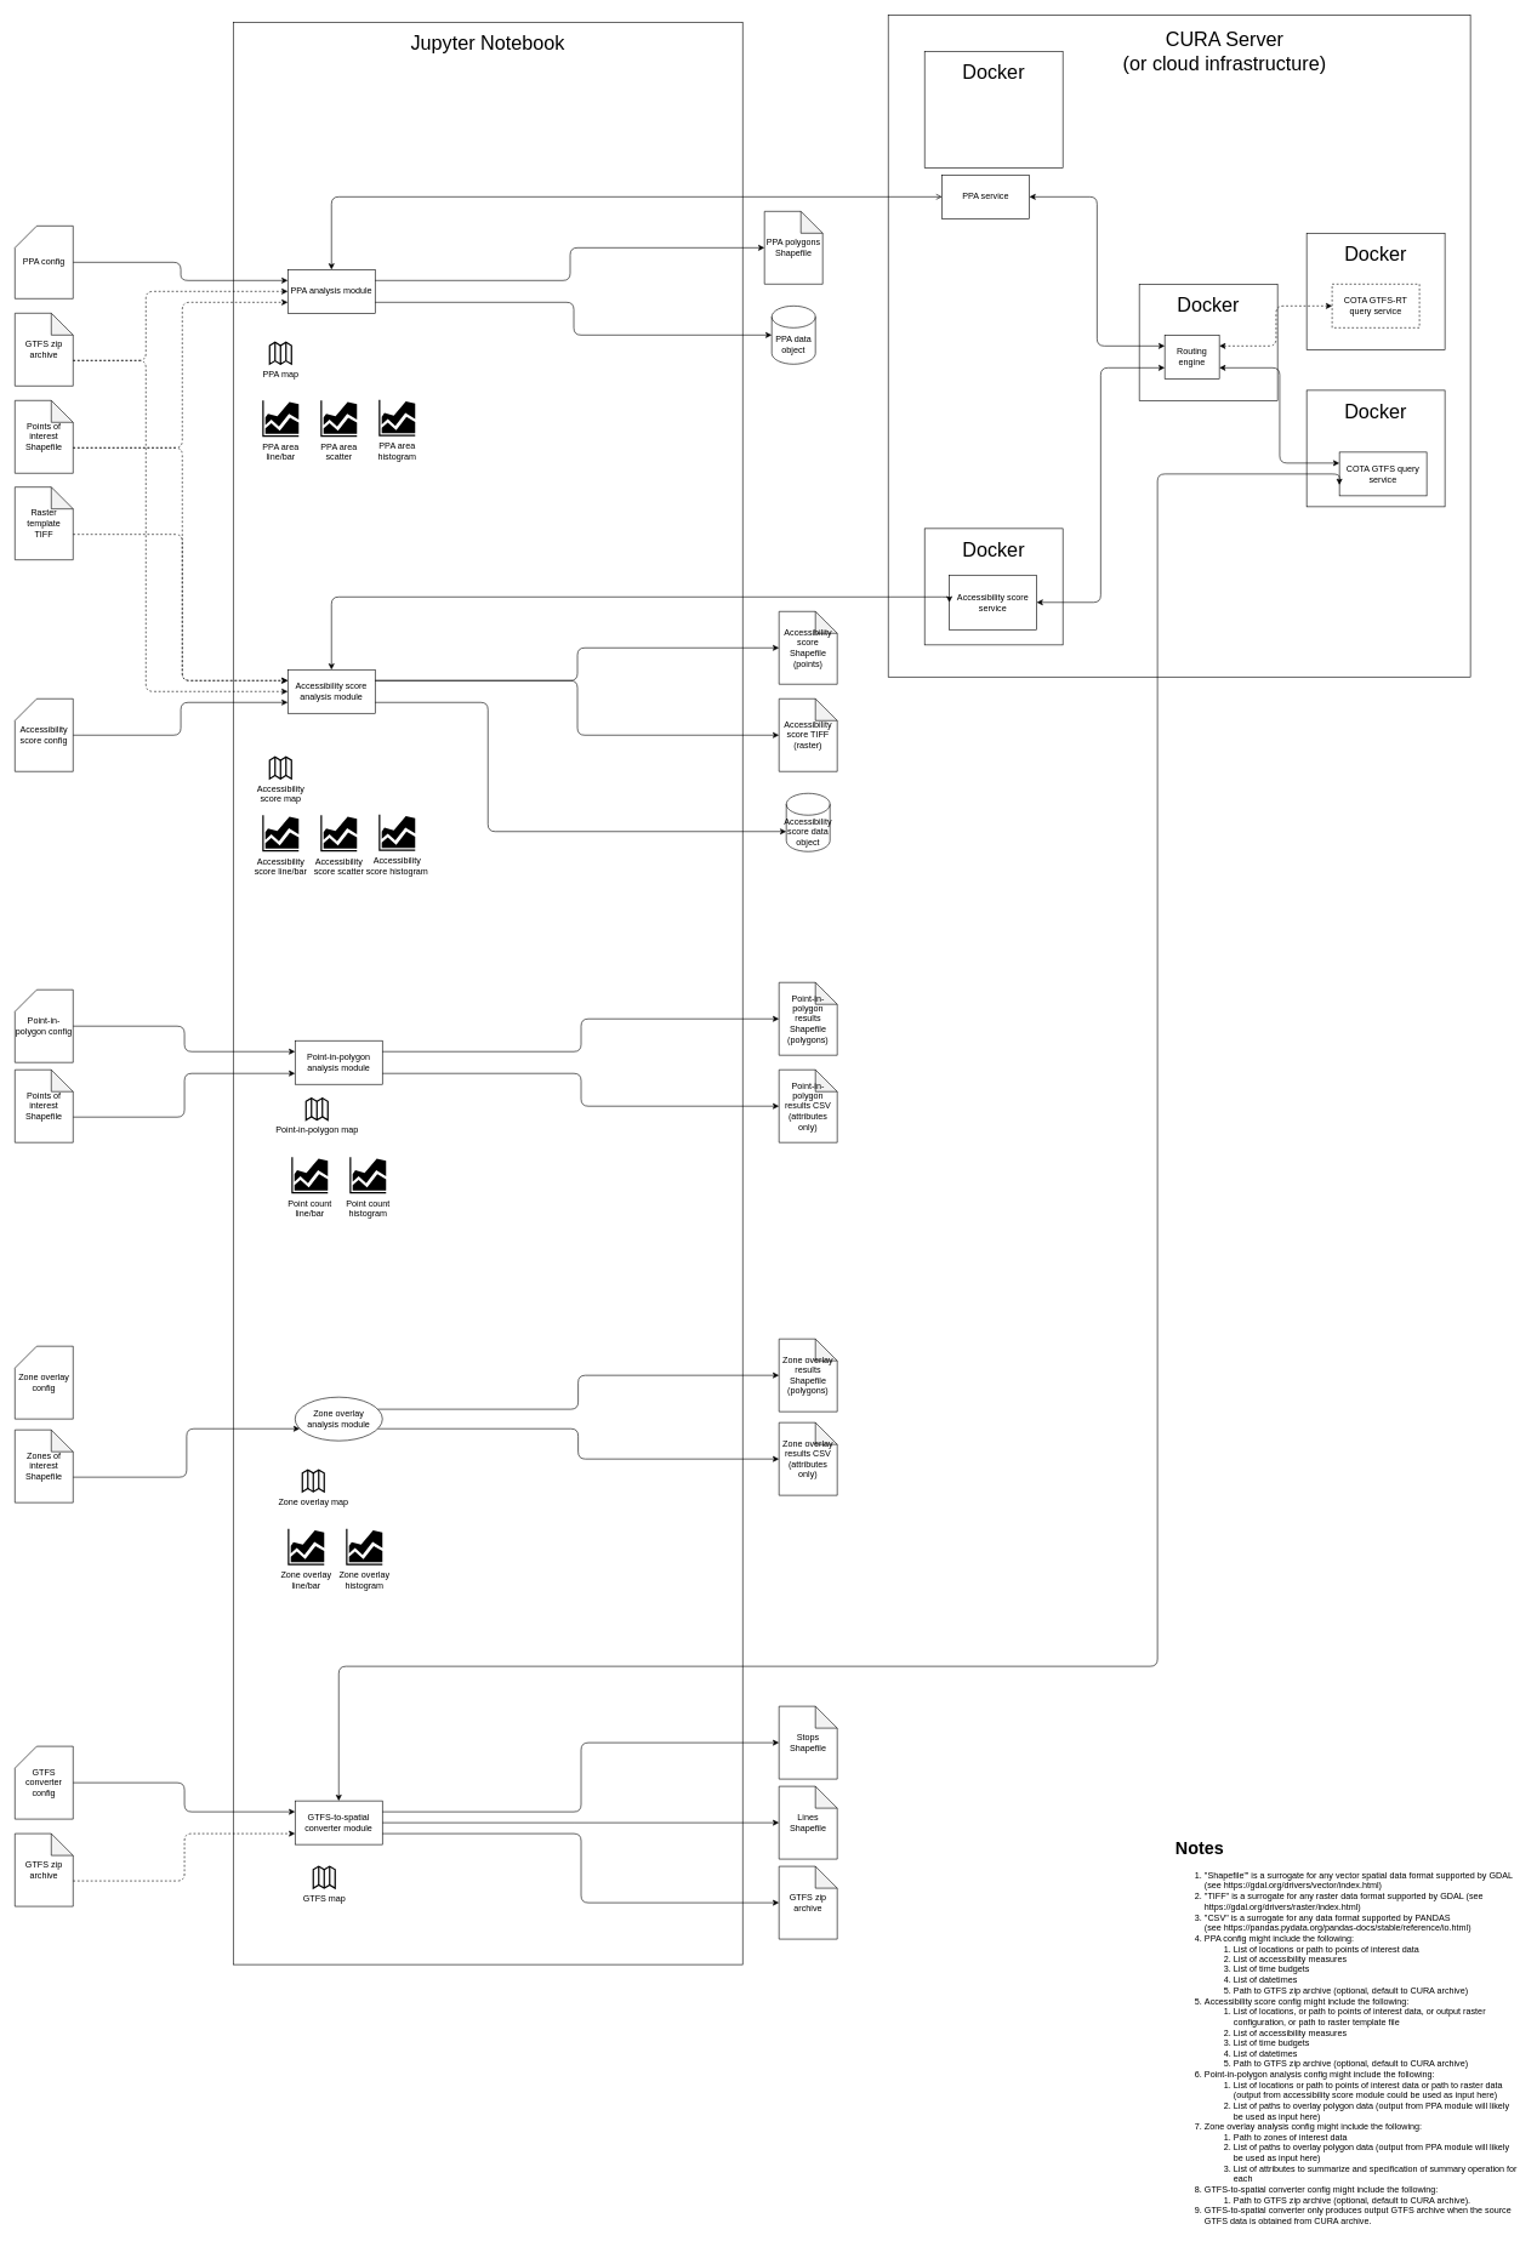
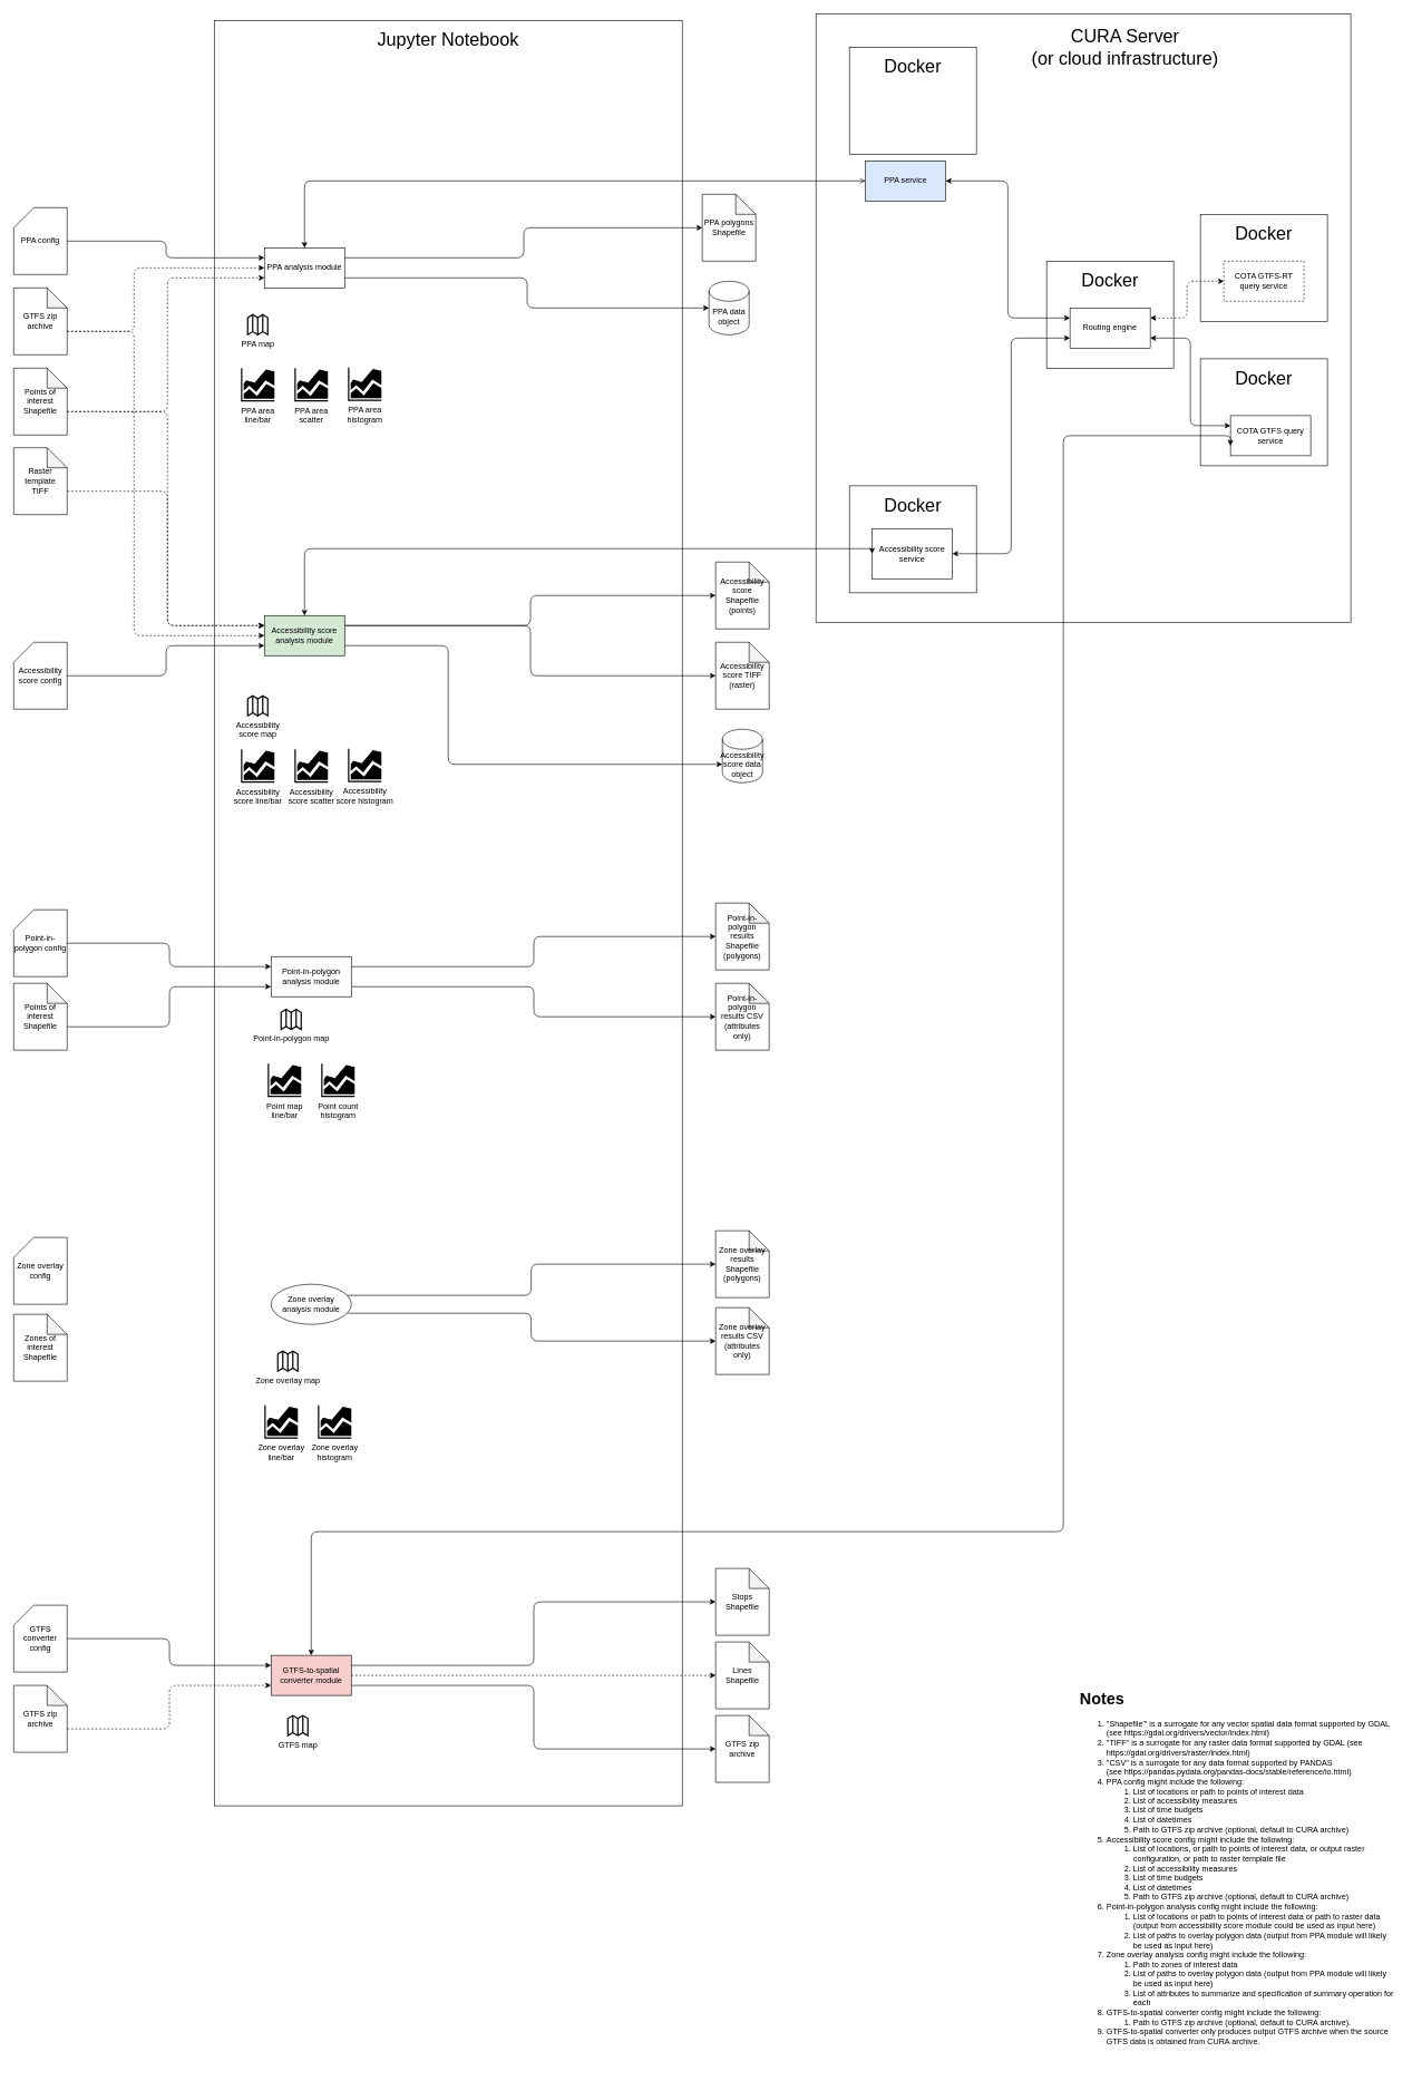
- <mxCell id="19" value="PPA service" style="rounded=0;whiteSpace=wrap;html=1;" vertex="1" parent="17"><mxGeometry x="1294" y="240" width="120" height="60" as="geometry" /></mxCell>
+ <mxCell id="19" value="PPA service" style="rounded=0;whiteSpace=wrap;html=1;fillColor=#dae8fc;" vertex="1" parent="17"><mxGeometry x="1294" y="240" width="120" height="60" as="geometry" /></mxCell>
- <mxCell id="20" value="Routing engine" style="rounded=0;whiteSpace=wrap;html=1;" vertex="1" parent="17"><mxGeometry x="1600" y="460" width="75" height="60" as="geometry" /></mxCell>
+ <mxCell id="20" value="Routing engine" style="rounded=0;whiteSpace=wrap;html=1;" vertex="1" parent="17"><mxGeometry x="1600" y="460" width="120" height="60" as="geometry" /></mxCell>
- <mxCell id="21" value="Accessibility score analysis module" style="rounded=0;whiteSpace=wrap;html=1;" vertex="1" parent="17"><mxGeometry x="395" y="920" width="120" height="60" as="geometry" /></mxCell>
+ <mxCell id="21" value="Accessibility score analysis module" style="rounded=0;whiteSpace=wrap;html=1;fillColor=#d5e8d4;" vertex="1" parent="17"><mxGeometry x="395" y="920" width="120" height="60" as="geometry" /></mxCell>
- <mxCell id="47" value="Point count &lt;br&gt;line/bar" style="sketch=0;aspect=fixed;pointerEvents=1;shadow=0;dashed=0;html=1;strokeColor=none;labelPosition=center;verticalLabelPosition=bottom;verticalAlign=top;align=center;fillColor=#000000;shape=mxgraph.mscae.general.graph" vertex="1" parent="17"><mxGeometry x="400" y="1590" width="50" height="50" as="geometry" /></mxCell>
+ <mxCell id="47" value="Point map &lt;br&gt;line/bar" style="sketch=0;aspect=fixed;pointerEvents=1;shadow=0;dashed=0;html=1;strokeColor=none;labelPosition=center;verticalLabelPosition=bottom;verticalAlign=top;align=center;fillColor=#000000;shape=mxgraph.mscae.general.graph" vertex="1" parent="17"><mxGeometry x="400" y="1590" width="50" height="50" as="geometry" /></mxCell>
- <mxCell id="86" value="" style="edgeStyle=elbowEdgeStyle;elbow=horizontal;endArrow=classic;html=1;exitX=0;exitY=0;exitDx=80;exitDy=65;exitPerimeter=0;entryX=0;entryY=0.75;entryDx=0;entryDy=0;" edge="1" parent="17" source="85" target="51"><mxGeometry width="50" height="50" relative="1" as="geometry"><mxPoint x="75" y="1995" as="sourcePoint" /><mxPoint x="380" y="1935" as="targetPoint" /></mxGeometry></mxCell>
- <mxCell id="24" value="GTFS-to-spatial converter module" style="rounded=0;whiteSpace=wrap;html=1;" vertex="1" parent="17"><mxGeometry x="405" y="2475" width="120" height="60" as="geometry" /></mxCell>
+ <mxCell id="24" value="GTFS-to-spatial converter module" style="rounded=0;whiteSpace=wrap;html=1;fillColor=#f8cecc;" vertex="1" parent="17"><mxGeometry x="405" y="2475" width="120" height="60" as="geometry" /></mxCell>
- <mxCell id="92" value="" style="edgeStyle=elbowEdgeStyle;elbow=horizontal;endArrow=classic;html=1;entryX=0;entryY=0.5;entryDx=0;entryDy=0;entryPerimeter=0;exitX=1;exitY=0.5;exitDx=0;exitDy=0;" edge="1" parent="17" source="24" target="28"><mxGeometry width="50" height="50" relative="1" as="geometry"><mxPoint x="550" y="2505" as="sourcePoint" /><mxPoint x="1080" y="2435" as="targetPoint" /></mxGeometry></mxCell>
+ <mxCell id="92" value="" style="edgeStyle=elbowEdgeStyle;elbow=horizontal;endArrow=classic;html=1;entryX=0;entryY=0.5;entryDx=0;entryDy=0;entryPerimeter=0;exitX=1;exitY=0.5;exitDx=0;exitDy=0;dashed=1;" edge="1" parent="17" source="24" target="28"><mxGeometry width="50" height="50" relative="1" as="geometry"><mxPoint x="550" y="2505" as="sourcePoint" /><mxPoint x="1080" y="2435" as="targetPoint" /></mxGeometry></mxCell>
